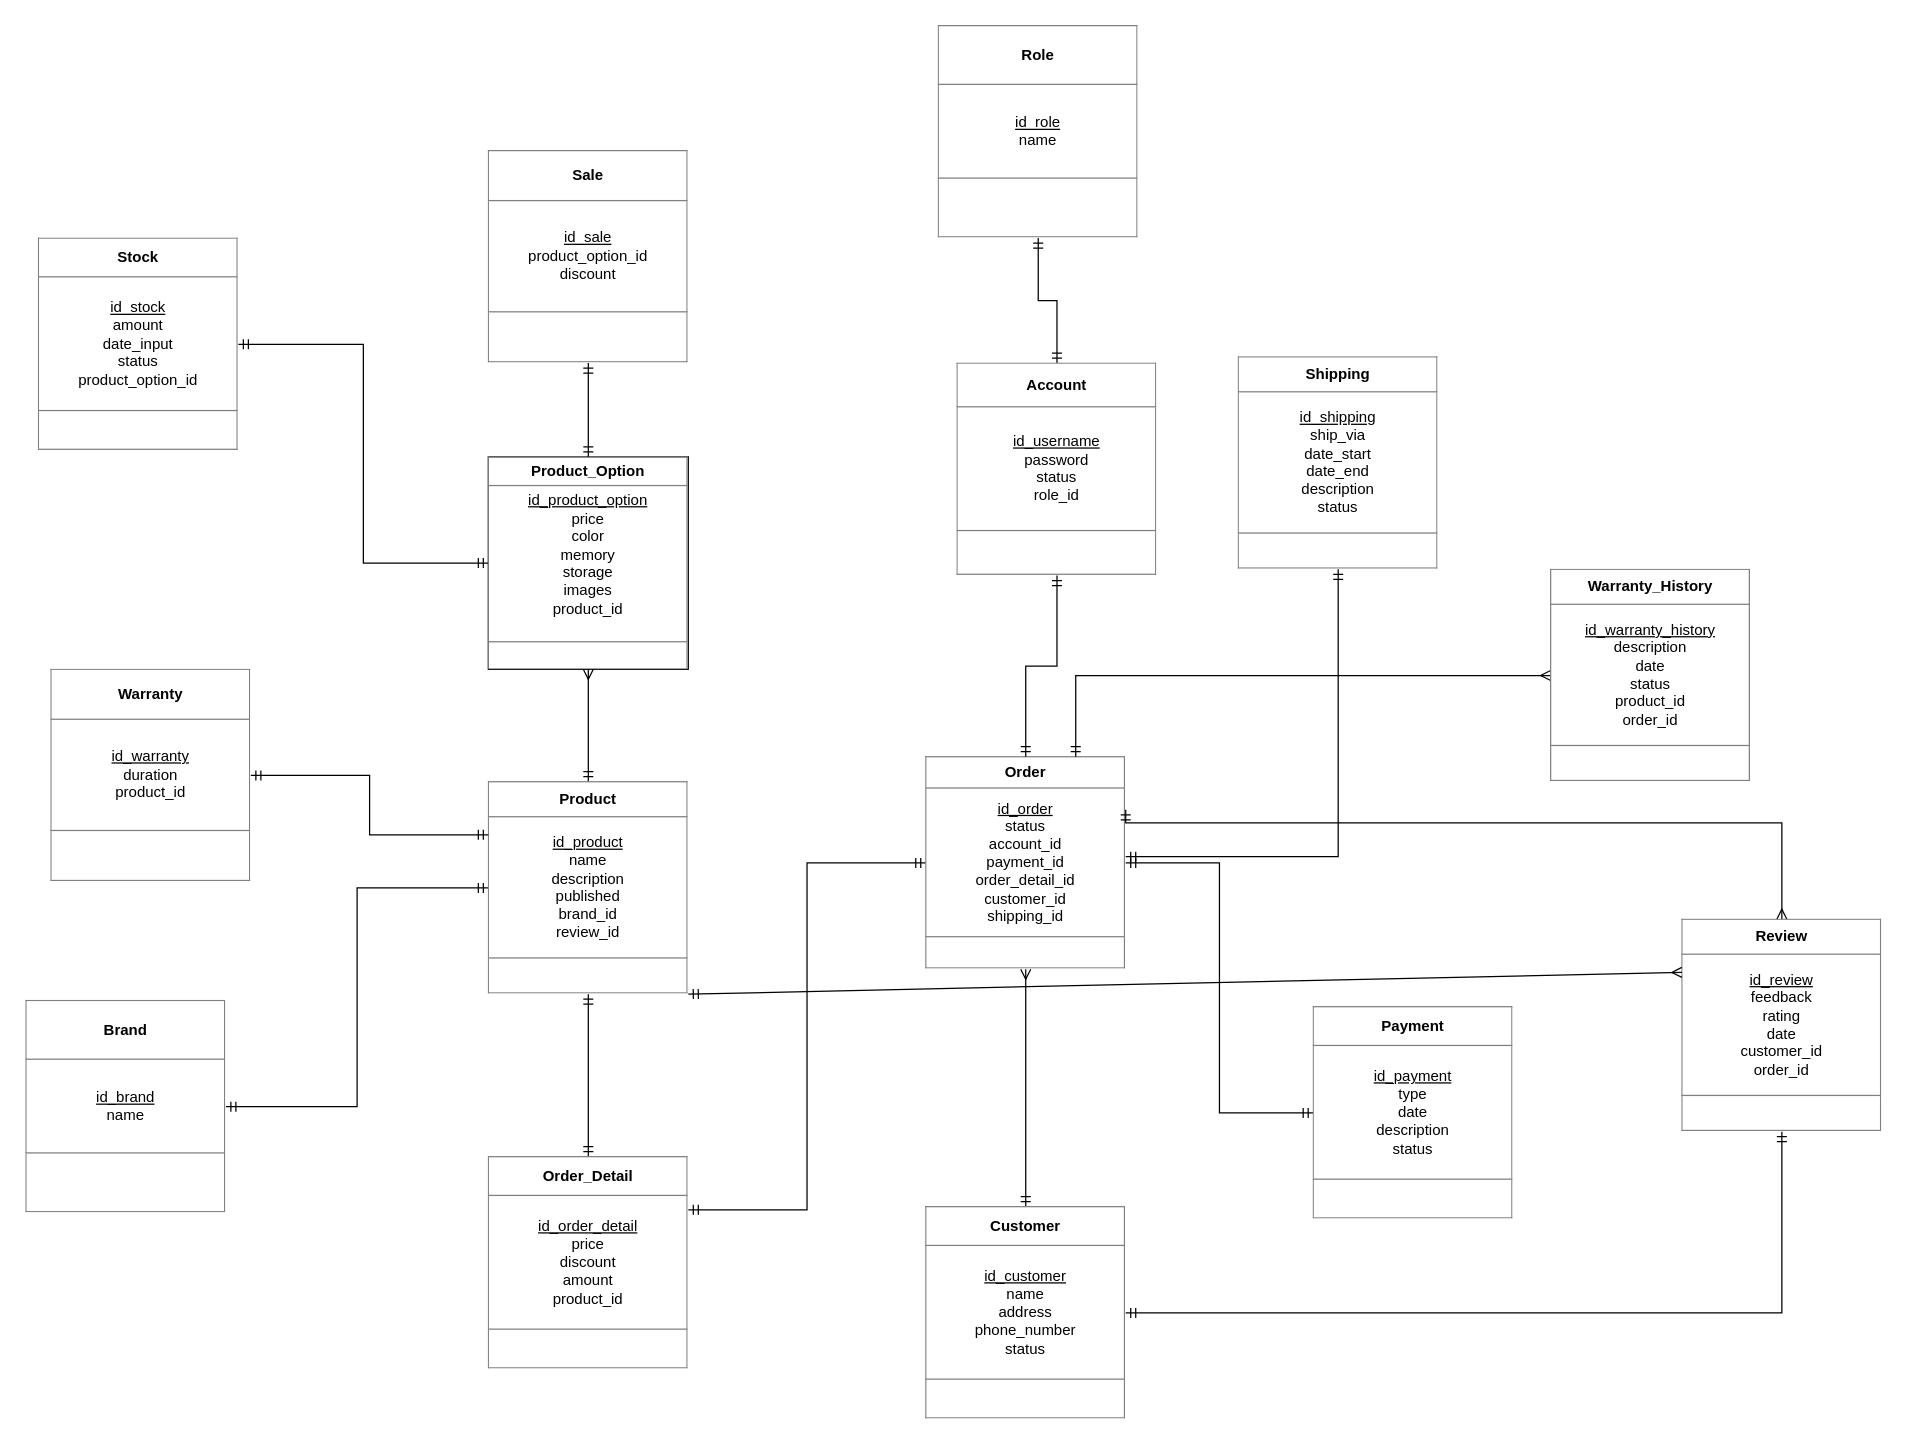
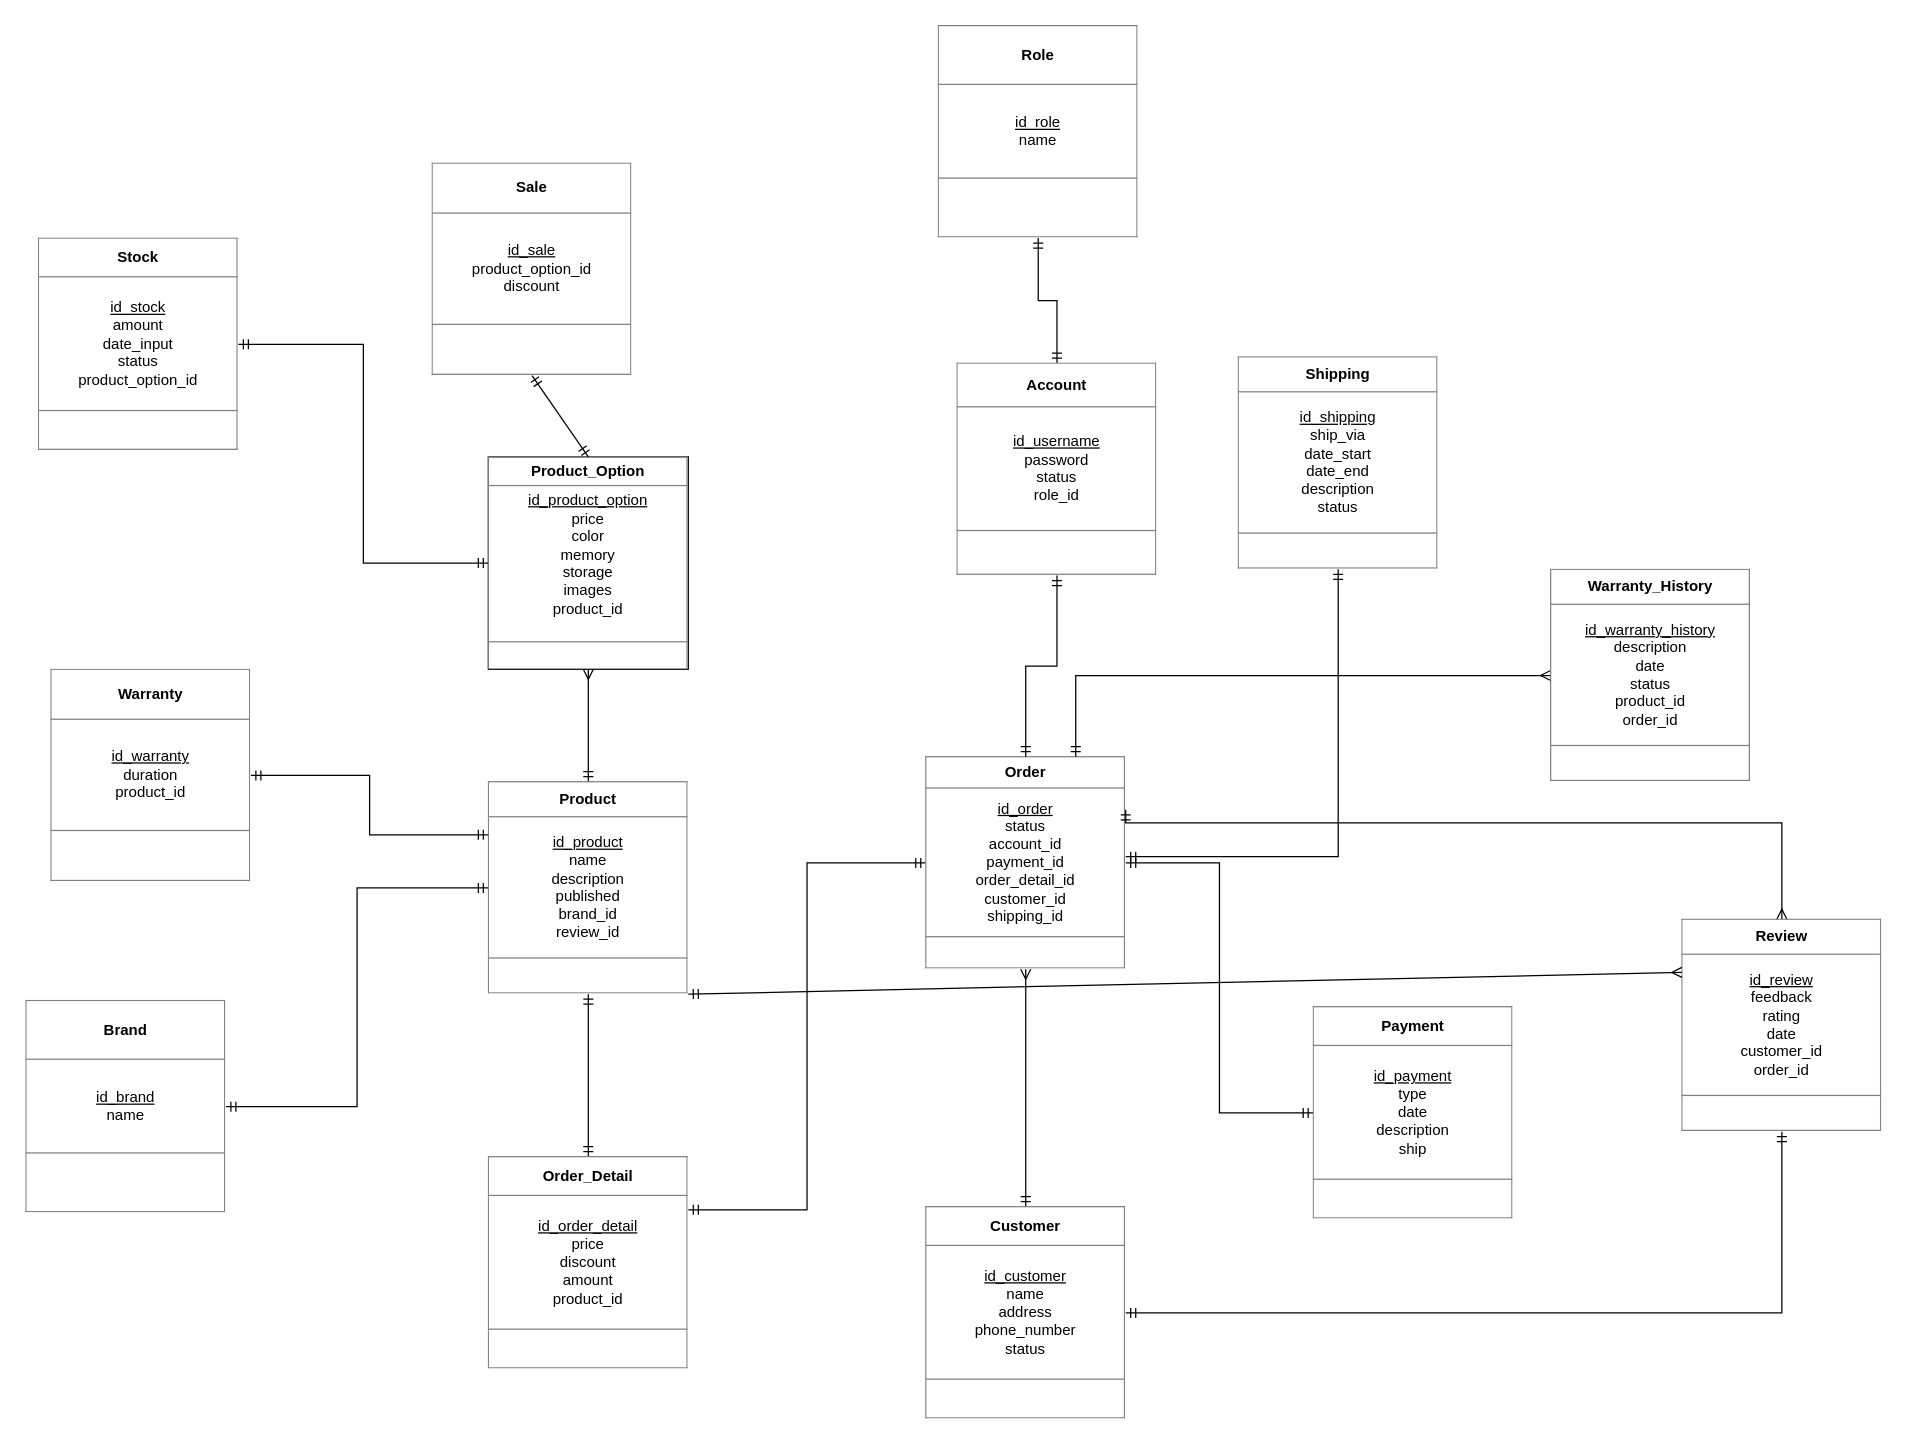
- <mxCell id="23" value="&lt;table border=&quot;1&quot; width=&quot;100%&quot; cellpadding=&quot;4&quot; style=&quot;width: 100% ; height: 100% ; border-collapse: collapse&quot;&gt;&lt;tbody&gt;&lt;tr&gt;&lt;th align=&quot;center&quot;&gt;Sale&lt;/th&gt;&lt;/tr&gt;&lt;tr&gt;&lt;td align=&quot;center&quot;&gt;&lt;u&gt;id_sale&lt;/u&gt;&lt;br&gt;product_option_id&lt;br&gt;discount&lt;br&gt;&lt;/td&gt;&lt;/tr&gt;&lt;tr&gt;&lt;td align=&quot;center&quot;&gt;&lt;br&gt;&lt;/td&gt;&lt;/tr&gt;&lt;/tbody&gt;&lt;/table&gt;" style="text;html=1;strokeColor=none;fillColor=none;overflow=fill;" parent="1" vertex="1"><mxGeometry x="390" y="120" width="160" height="170" as="geometry" /></mxCell>
+ <mxCell id="23" value="&lt;table border=&quot;1&quot; width=&quot;100%&quot; cellpadding=&quot;4&quot; style=&quot;width: 100% ; height: 100% ; border-collapse: collapse&quot;&gt;&lt;tbody&gt;&lt;tr&gt;&lt;th align=&quot;center&quot;&gt;Sale&lt;/th&gt;&lt;/tr&gt;&lt;tr&gt;&lt;td align=&quot;center&quot;&gt;&lt;u&gt;id_sale&lt;/u&gt;&lt;br&gt;product_option_id&lt;br&gt;discount&lt;br&gt;&lt;/td&gt;&lt;/tr&gt;&lt;tr&gt;&lt;td align=&quot;center&quot;&gt;&lt;br&gt;&lt;/td&gt;&lt;/tr&gt;&lt;/tbody&gt;&lt;/table&gt;" style="text;html=1;strokeColor=none;fillColor=none;overflow=fill;" parent="1" vertex="1"><mxGeometry x="345" y="130" width="160" height="170" as="geometry" /></mxCell>
- <mxCell id="25" value="&lt;table border=&quot;1&quot; width=&quot;100%&quot; cellpadding=&quot;4&quot; style=&quot;width: 100% ; height: 100% ; border-collapse: collapse&quot;&gt;&lt;tbody&gt;&lt;tr&gt;&lt;th align=&quot;center&quot;&gt;Payment&lt;/th&gt;&lt;/tr&gt;&lt;tr&gt;&lt;td align=&quot;center&quot;&gt;&lt;u&gt;id_payment&lt;/u&gt;&lt;br&gt;type&lt;br&gt;date&lt;br&gt;description&lt;br&gt;status&lt;/td&gt;&lt;/tr&gt;&lt;tr&gt;&lt;td align=&quot;center&quot;&gt;&lt;br&gt;&lt;/td&gt;&lt;/tr&gt;&lt;/tbody&gt;&lt;/table&gt;" style="text;html=1;strokeColor=none;fillColor=none;overflow=fill;" parent="1" vertex="1"><mxGeometry x="1050" y="805" width="160" height="170" as="geometry" /></mxCell>
+ <mxCell id="25" value="&lt;table border=&quot;1&quot; width=&quot;100%&quot; cellpadding=&quot;4&quot; style=&quot;width: 100% ; height: 100% ; border-collapse: collapse&quot;&gt;&lt;tbody&gt;&lt;tr&gt;&lt;th align=&quot;center&quot;&gt;Payment&lt;/th&gt;&lt;/tr&gt;&lt;tr&gt;&lt;td align=&quot;center&quot;&gt;&lt;u&gt;id_payment&lt;/u&gt;&lt;br&gt;type&lt;br&gt;date&lt;br&gt;description&lt;br&gt;ship&lt;/td&gt;&lt;/tr&gt;&lt;tr&gt;&lt;td align=&quot;center&quot;&gt;&lt;br&gt;&lt;/td&gt;&lt;/tr&gt;&lt;/tbody&gt;&lt;/table&gt;" style="text;html=1;strokeColor=none;fillColor=none;overflow=fill;" parent="1" vertex="1"><mxGeometry x="1050" y="805" width="160" height="170" as="geometry" /></mxCell>
